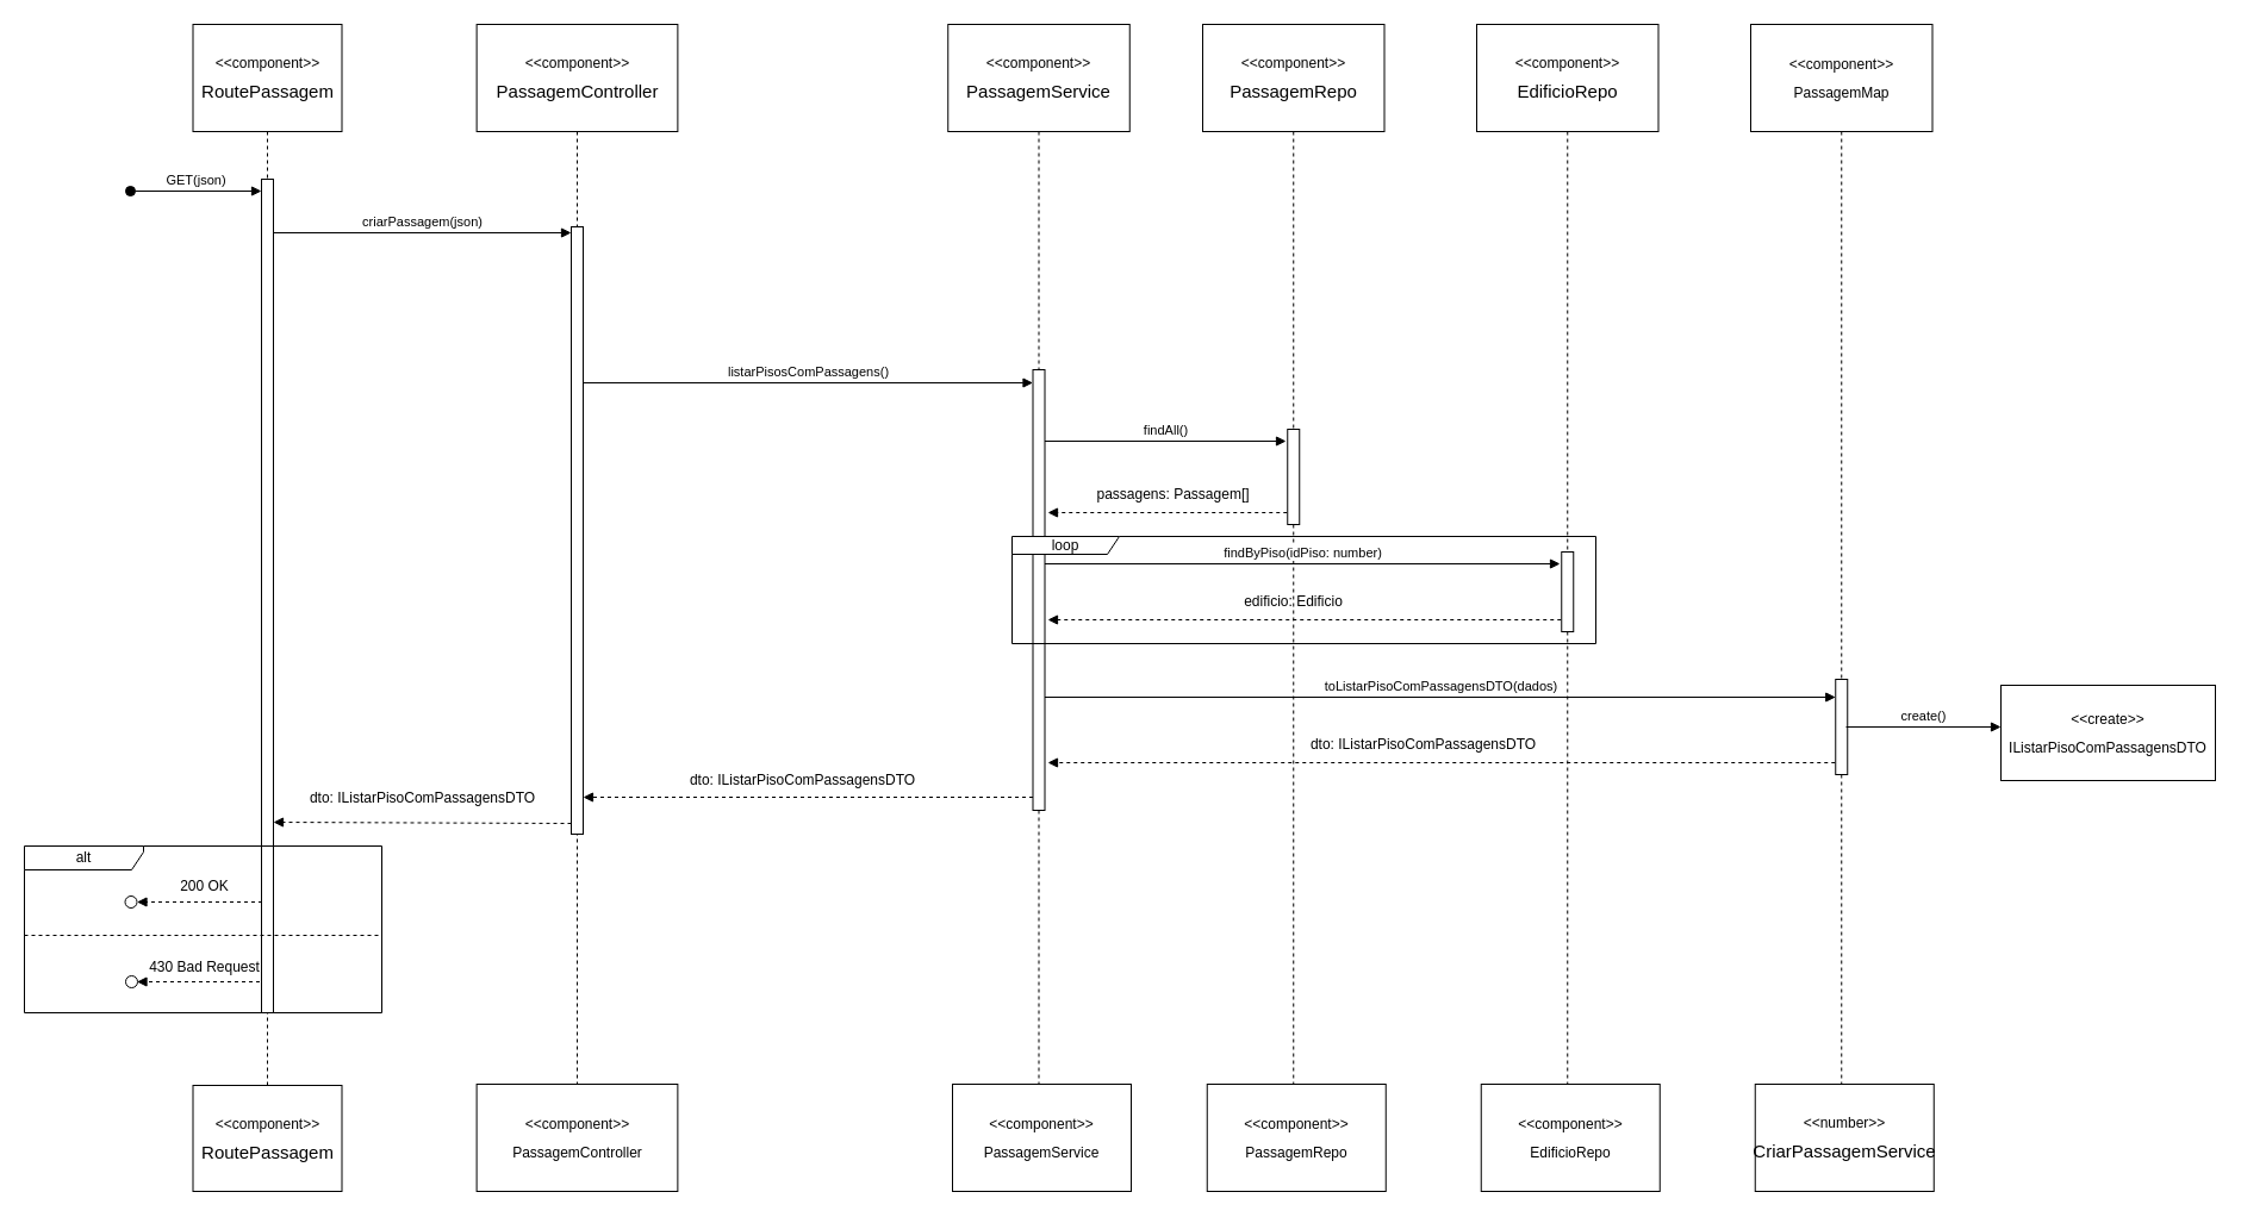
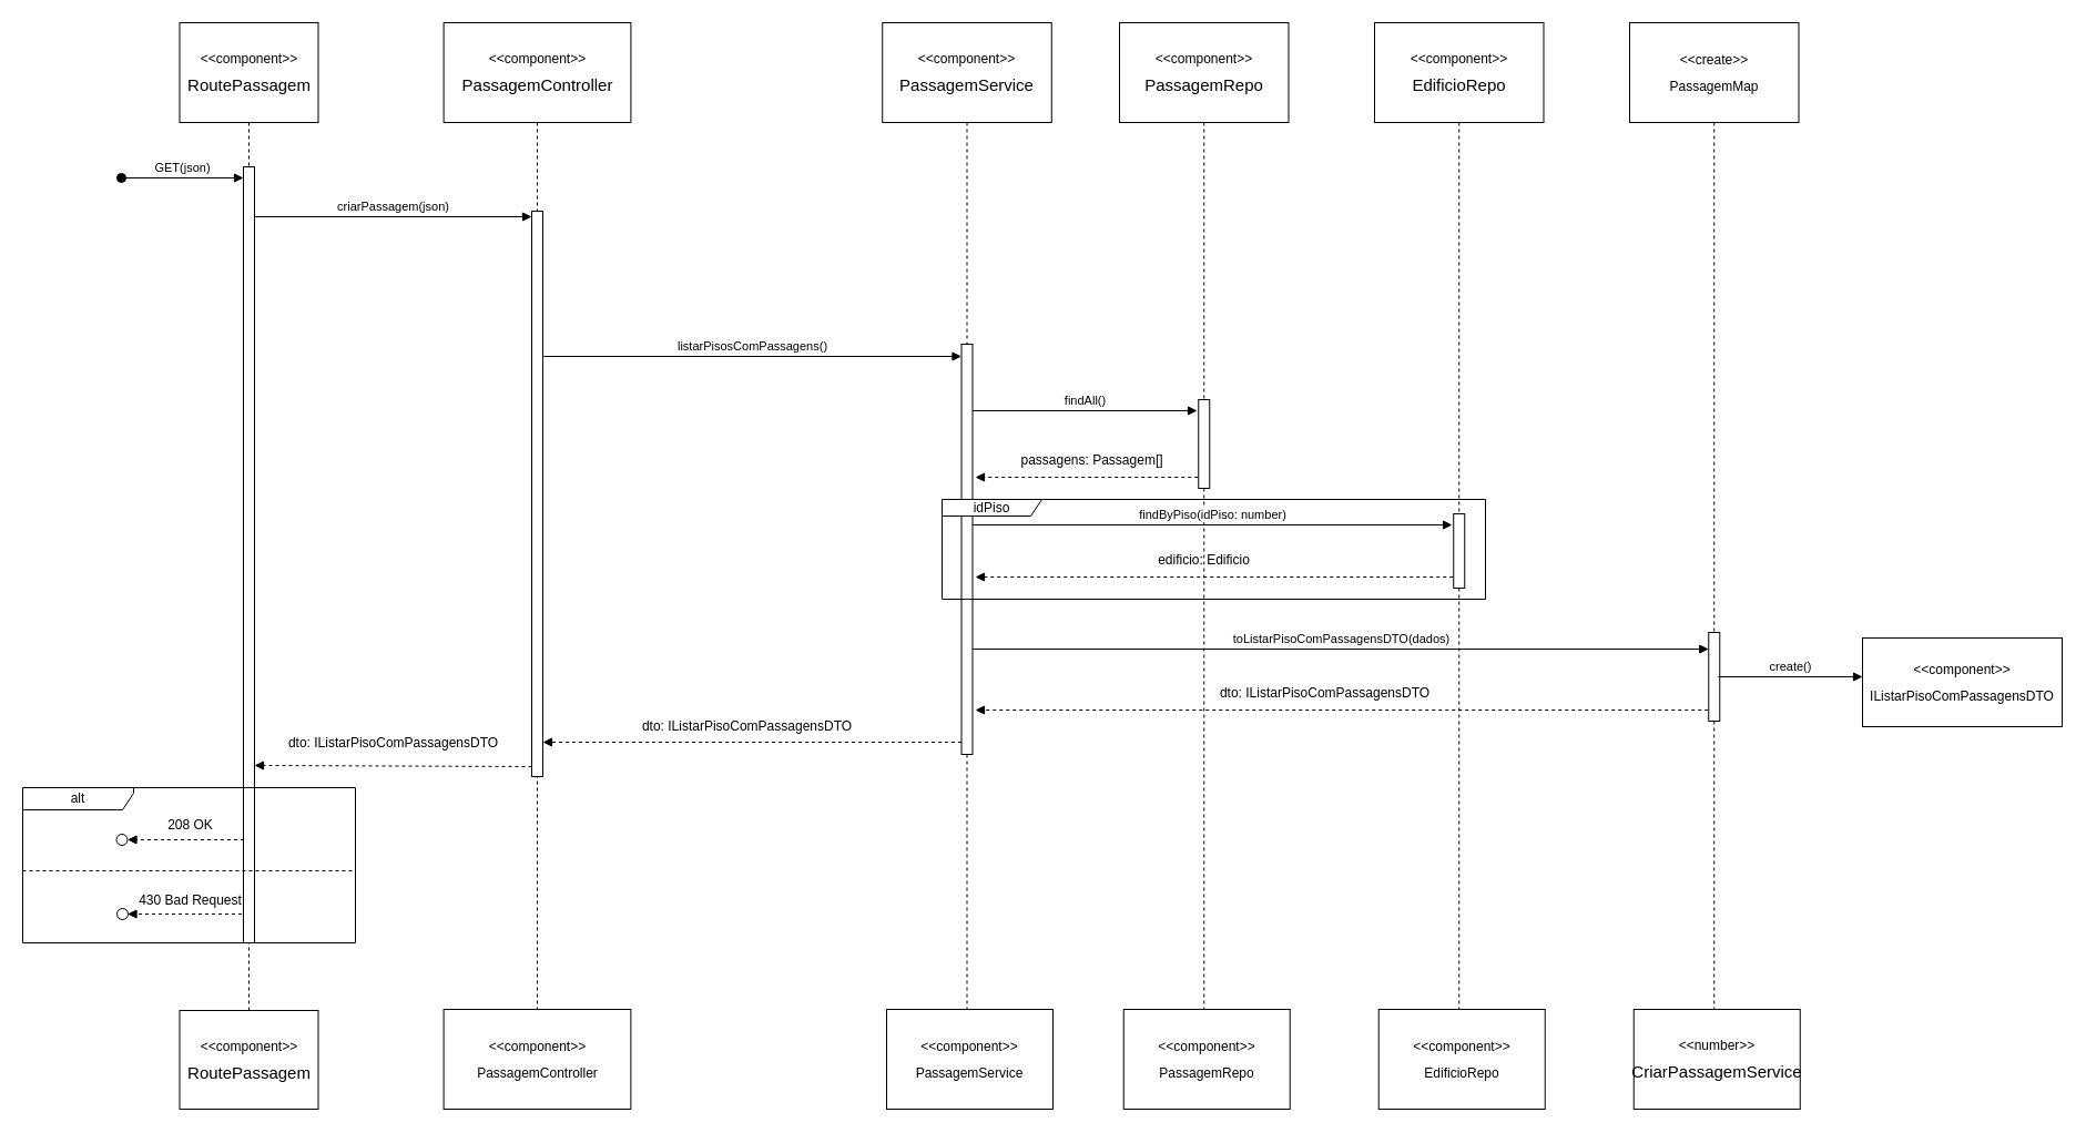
- <mxCell id="33" value="&lt;p style=&quot;line-height: 100%;&quot;&gt;&amp;lt;&amp;lt;component&amp;gt;&amp;gt;&lt;br&gt;&lt;/p&gt;&lt;p style=&quot;line-height: 100%;&quot;&gt;PassagemMap&lt;br&gt;&lt;/p&gt;" style="shape=umlLifeline;perimeter=lifelinePerimeter;whiteSpace=wrap;html=1;container=1;dropTarget=0;collapsible=0;recursiveResize=0;outlineConnect=0;portConstraint=eastwest;newEdgeStyle={&quot;curved&quot;:0,&quot;rounded&quot;:0};size=90;" parent="1" vertex="1"><mxGeometry x="1469" y="20" width="152.5" height="970" as="geometry" /></mxCell>
+ <mxCell id="33" value="&lt;p style=&quot;line-height: 100%;&quot;&gt;&amp;lt;&amp;lt;create&amp;gt;&amp;gt;&lt;br&gt;&lt;/p&gt;&lt;p style=&quot;line-height: 100%;&quot;&gt;PassagemMap&lt;br&gt;&lt;/p&gt;" style="shape=umlLifeline;perimeter=lifelinePerimeter;whiteSpace=wrap;html=1;container=1;dropTarget=0;collapsible=0;recursiveResize=0;outlineConnect=0;portConstraint=eastwest;newEdgeStyle={&quot;curved&quot;:0,&quot;rounded&quot;:0};size=90;" parent="1" vertex="1"><mxGeometry x="1469" y="20" width="152.5" height="970" as="geometry" /></mxCell>
- <mxCell id="41" value="loop" style="shape=umlFrame;whiteSpace=wrap;html=1;pointerEvents=0;recursiveResize=0;container=1;collapsible=0;width=90;height=15;" parent="1" vertex="1"><mxGeometry x="849" y="450" width="490" height="90" as="geometry" /></mxCell>
+ <mxCell id="41" value="idPiso" style="shape=umlFrame;whiteSpace=wrap;html=1;pointerEvents=0;recursiveResize=0;container=1;collapsible=0;width=90;height=15;" parent="1" vertex="1"><mxGeometry x="849" y="450" width="490" height="90" as="geometry" /></mxCell>
- <mxCell id="44" value="&lt;p style=&quot;line-height: 100%;&quot;&gt;&amp;lt;&amp;lt;create&amp;gt;&amp;gt;&lt;br&gt;&lt;/p&gt;&lt;p style=&quot;line-height: 100%;&quot;&gt;IListarPisoComPassagensDTO&lt;br&gt;&lt;/p&gt;" style="shape=umlLifeline;perimeter=lifelinePerimeter;whiteSpace=wrap;html=1;container=1;dropTarget=0;collapsible=0;recursiveResize=0;outlineConnect=0;portConstraint=eastwest;newEdgeStyle={&quot;curved&quot;:0,&quot;rounded&quot;:0};size=90;" parent="1" vertex="1"><mxGeometry x="1679" y="575" width="180" height="80" as="geometry" /></mxCell>
+ <mxCell id="44" value="&lt;p style=&quot;line-height: 100%;&quot;&gt;&amp;lt;&amp;lt;component&amp;gt;&amp;gt;&lt;br&gt;&lt;/p&gt;&lt;p style=&quot;line-height: 100%;&quot;&gt;IListarPisoComPassagensDTO&lt;br&gt;&lt;/p&gt;" style="shape=umlLifeline;perimeter=lifelinePerimeter;whiteSpace=wrap;html=1;container=1;dropTarget=0;collapsible=0;recursiveResize=0;outlineConnect=0;portConstraint=eastwest;newEdgeStyle={&quot;curved&quot;:0,&quot;rounded&quot;:0};size=90;" parent="1" vertex="1"><mxGeometry x="1679" y="575" width="180" height="80" as="geometry" /></mxCell>
- <mxCell id="25" value="200 OK" style="text;html=1;align=center;verticalAlign=middle;resizable=0;points=[];autosize=1;strokeColor=none;fillColor=none;" parent="18" vertex="1"><mxGeometry x="120.5" y="19" width="60" height="30" as="geometry" /></mxCell>
+ <mxCell id="25" value="208 OK" style="text;html=1;align=center;verticalAlign=middle;resizable=0;points=[];autosize=1;strokeColor=none;fillColor=none;" parent="18" vertex="1"><mxGeometry x="120.5" y="19" width="60" height="30" as="geometry" /></mxCell>
